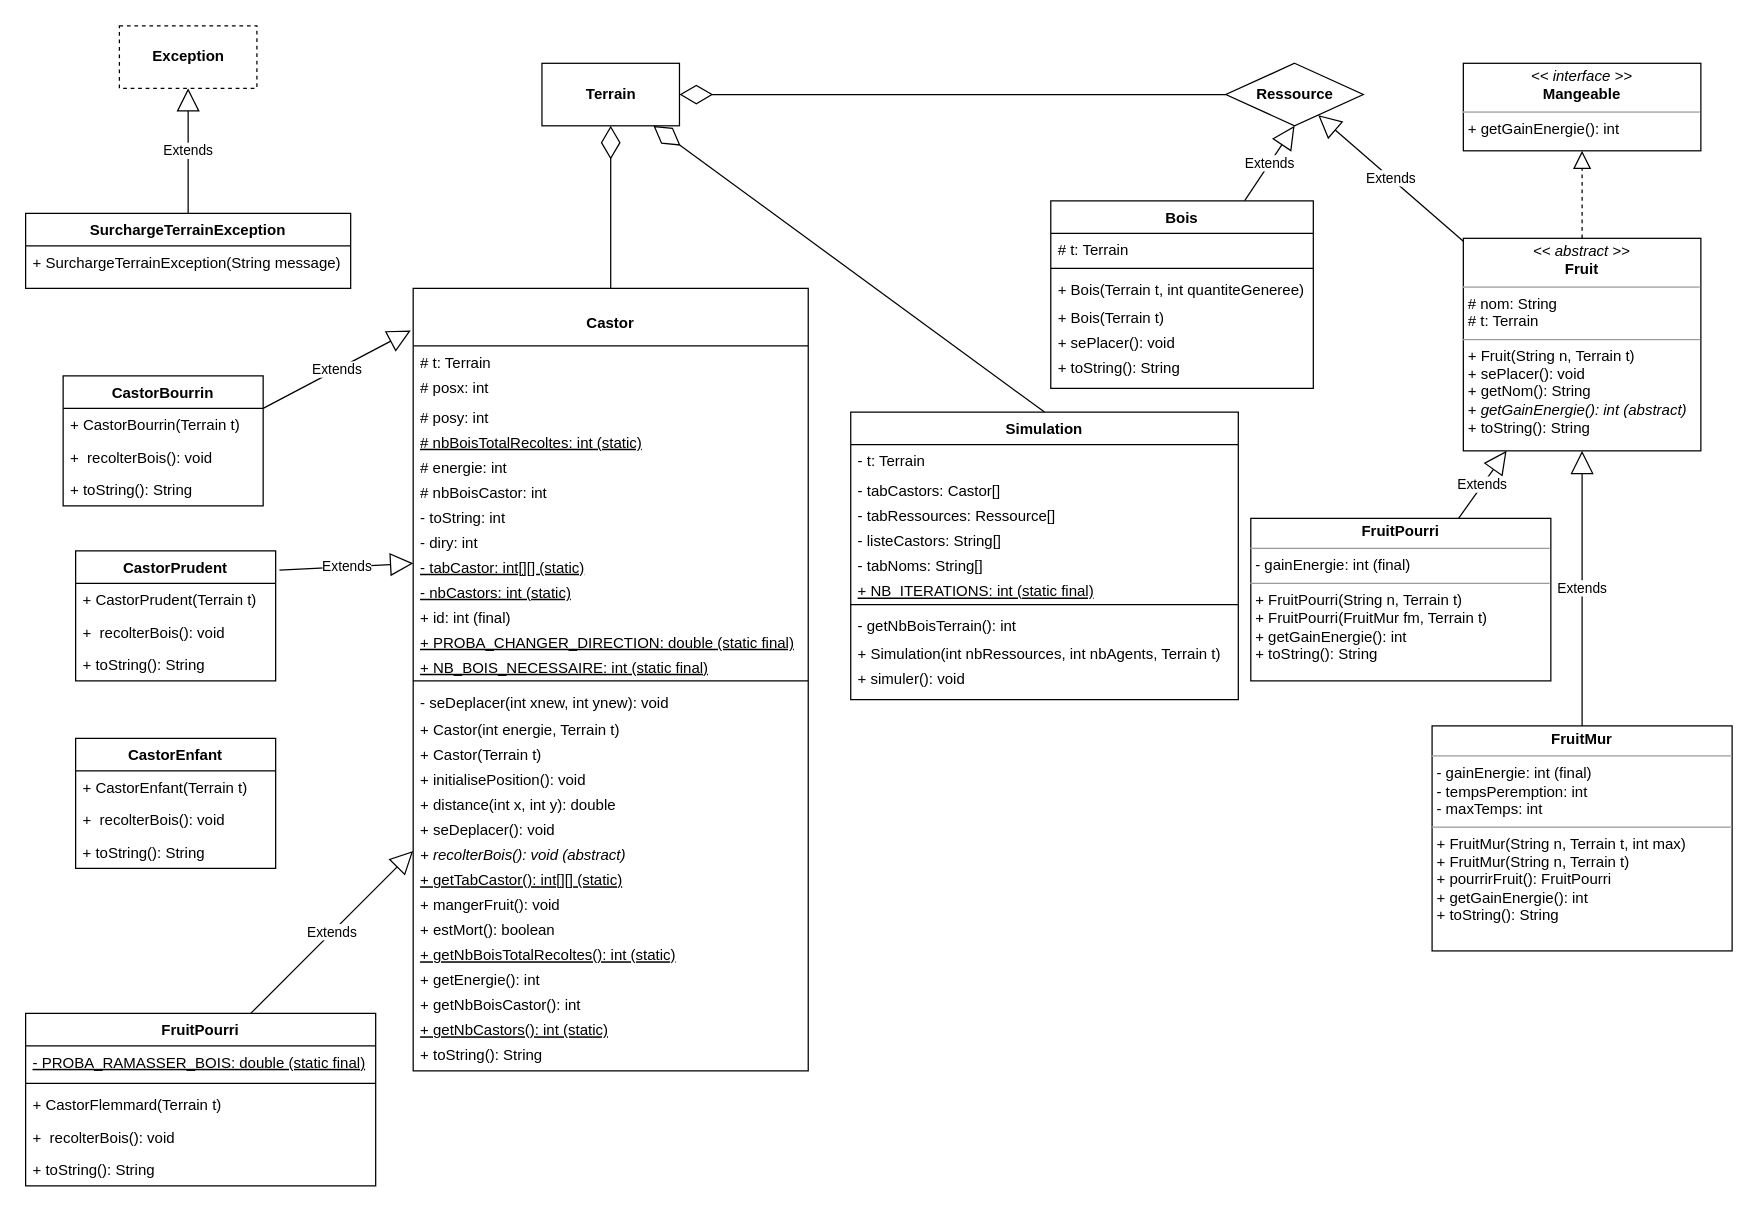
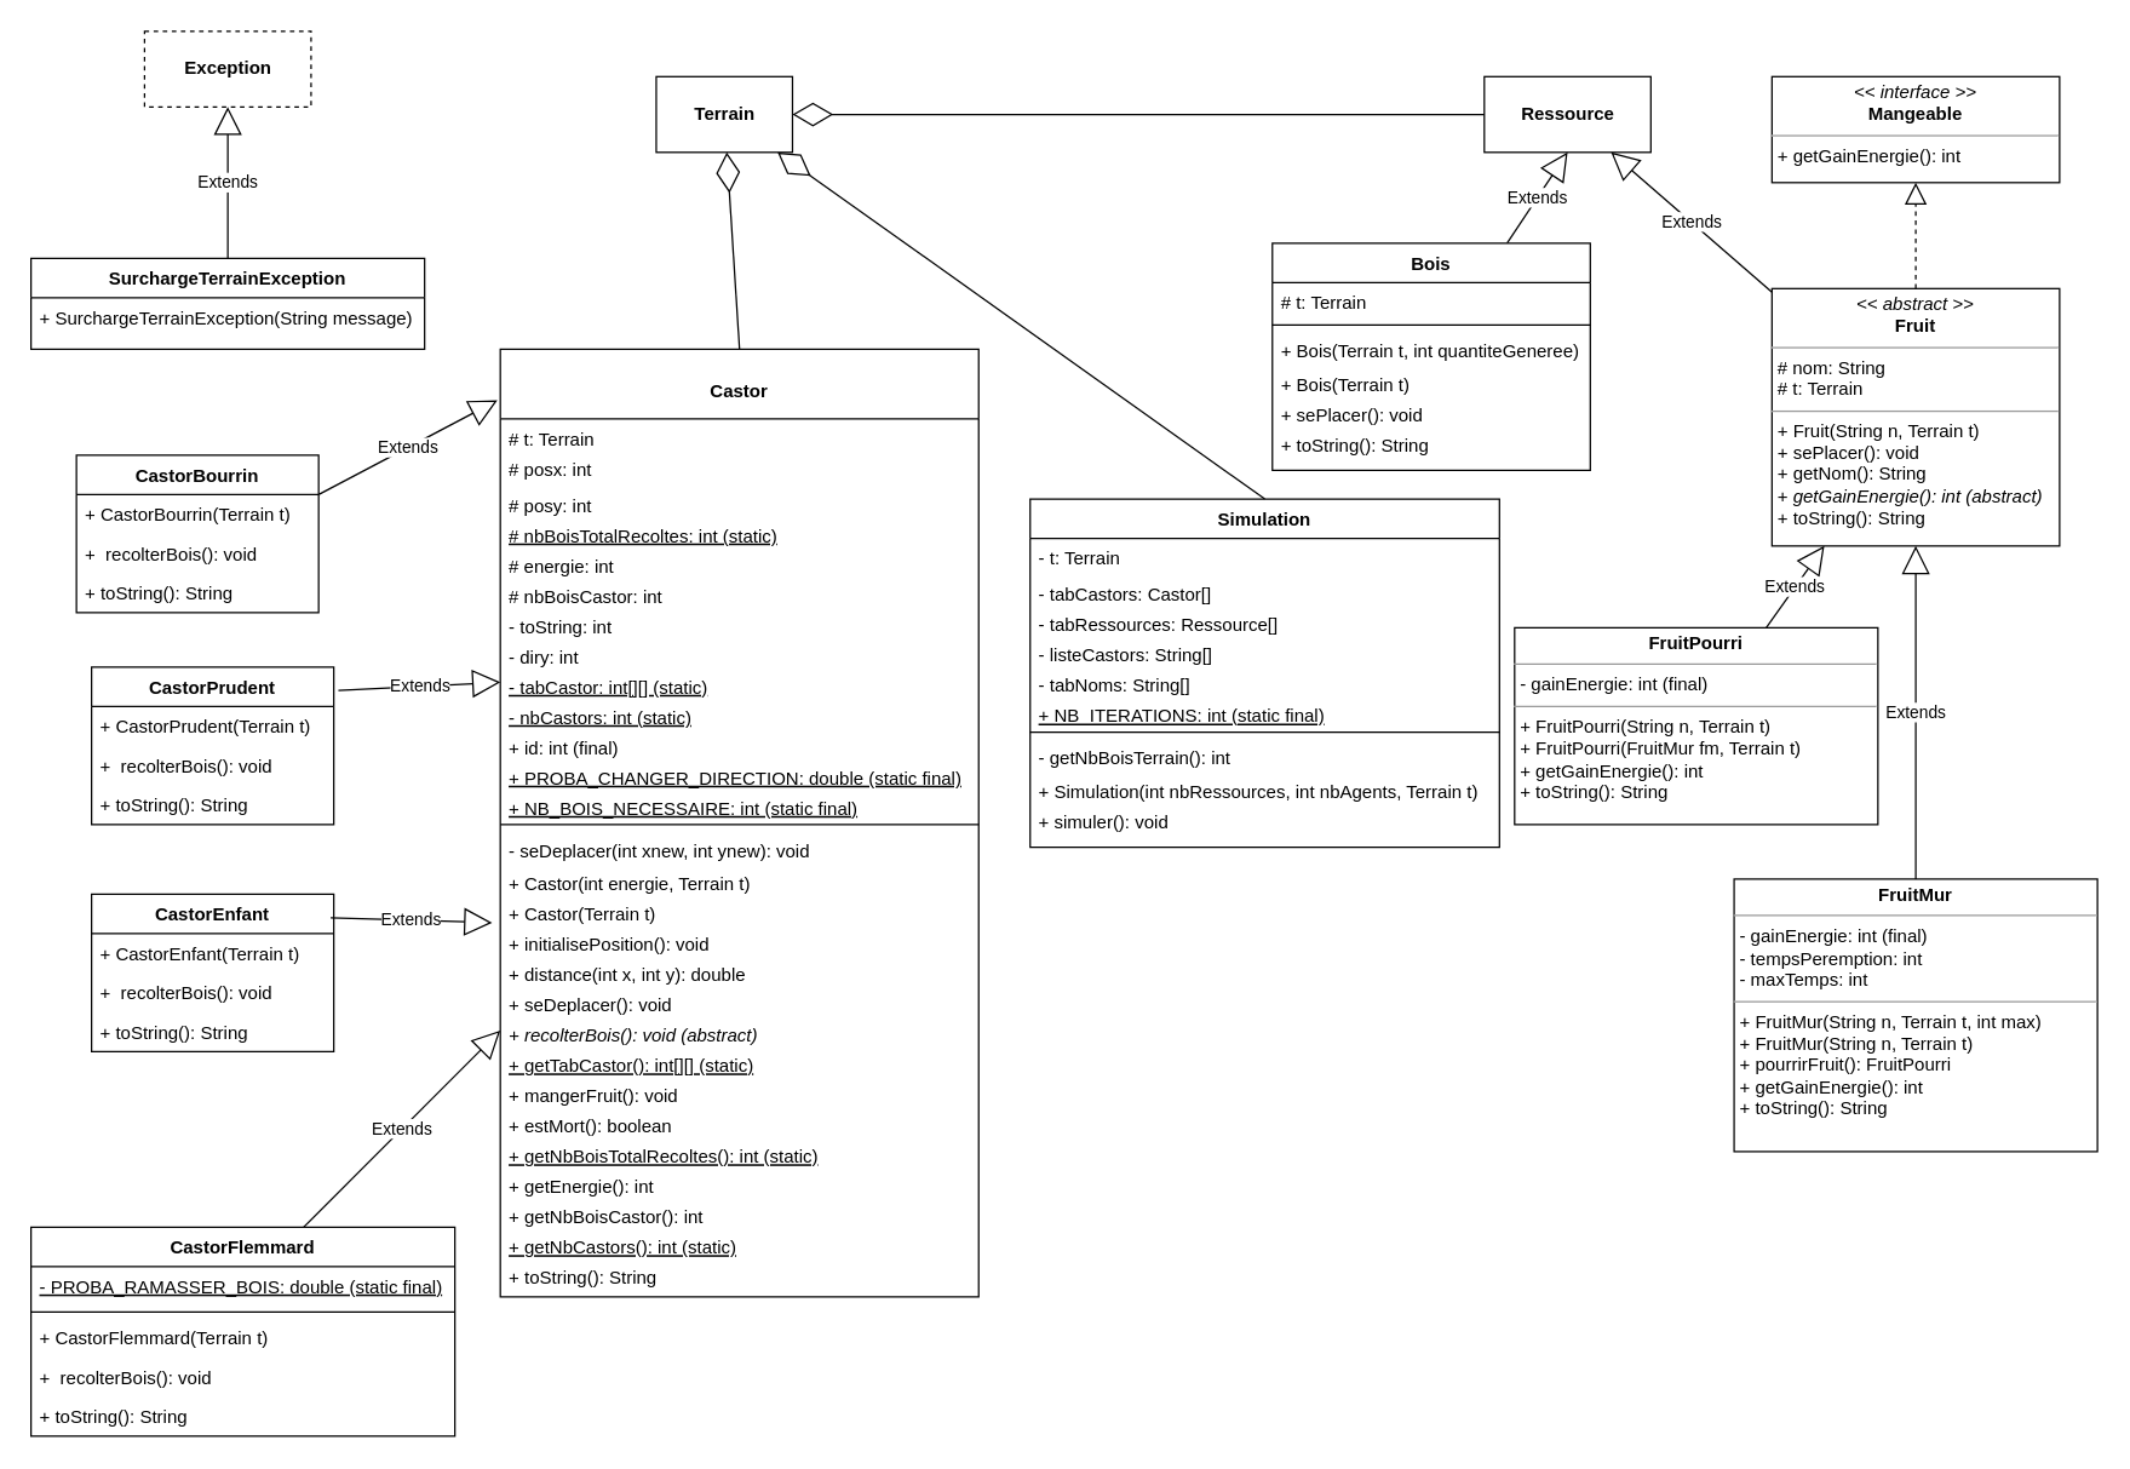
- <mxCell id="2" value="&lt;b&gt;Terrain&lt;/b&gt;" style="html=1;" parent="1" vertex="1"><mxGeometry x="433" y="50" width="110" height="50" as="geometry" /></mxCell>
+ <mxCell id="2" value="&lt;b&gt;Terrain&lt;/b&gt;" style="html=1;" parent="1" vertex="1"><mxGeometry x="433" y="50" width="90" height="50" as="geometry" /></mxCell>
- <mxCell id="3" value="&lt;b&gt;Ressource&lt;/b&gt;" style="rhombus;html=1;" parent="1" vertex="1"><mxGeometry x="980" y="50" width="110" height="50" as="geometry" /></mxCell>
+ <mxCell id="3" value="&lt;b&gt;Ressource&lt;/b&gt;" style="html=1;" parent="1" vertex="1"><mxGeometry x="980" y="50" width="110" height="50" as="geometry" /></mxCell>
+ <mxCell id="61" value="Extends" style="endArrow=block;endSize=16;endFill=0;html=1;rounded=0;exitX=0.987;exitY=0.149;exitDx=0;exitDy=0;exitPerimeter=0;entryX=-0.017;entryY=-0.058;entryDx=0;entryDy=0;entryPerimeter=0;" parent="1" source="54" target="26" edge="1"><mxGeometry width="160" relative="1" as="geometry"><mxPoint x="370" y="950" as="sourcePoint" /><mxPoint x="530" y="950" as="targetPoint" /></mxGeometry></mxCell>
- <mxCell id="48" value="FruitPourri" style="swimlane;fontStyle=1;align=center;verticalAlign=top;childLayout=stackLayout;horizontal=1;startSize=26;horizontalStack=0;resizeParent=1;resizeParentMax=0;resizeLast=0;collapsible=1;marginBottom=0;" parent="1" vertex="1"><mxGeometry x="20" y="810" width="280" height="138" as="geometry" /></mxCell>
+ <mxCell id="48" value="CastorFlemmard" style="swimlane;fontStyle=1;align=center;verticalAlign=top;childLayout=stackLayout;horizontal=1;startSize=26;horizontalStack=0;resizeParent=1;resizeParentMax=0;resizeLast=0;collapsible=1;marginBottom=0;" parent="1" vertex="1"><mxGeometry x="20" y="810" width="280" height="138" as="geometry" /></mxCell>
